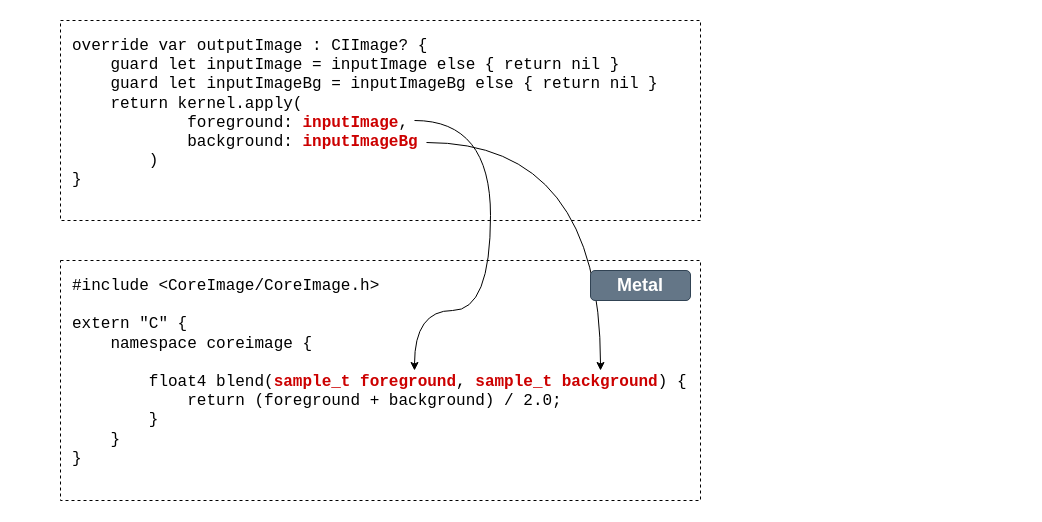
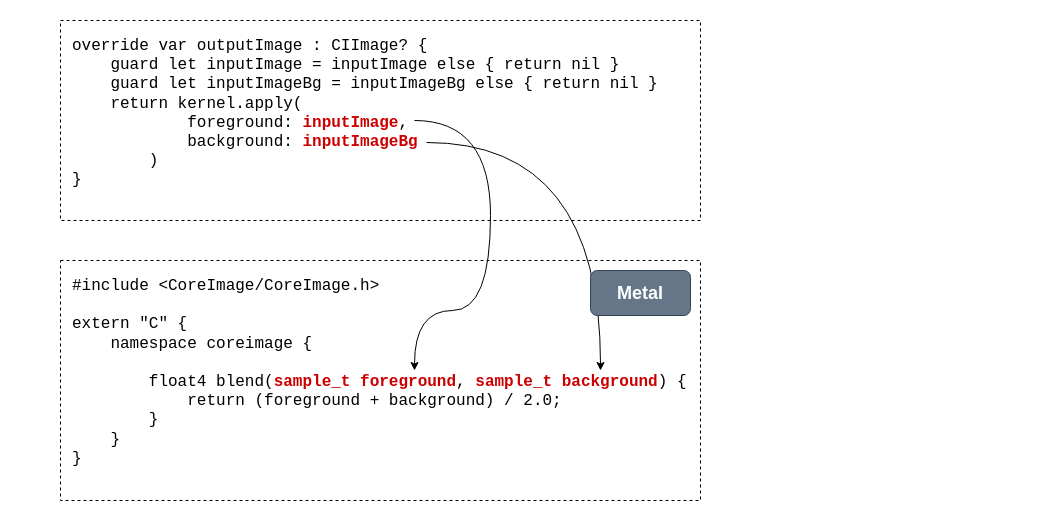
- <mxCell id="7" value="Metal" style="rounded=1;whiteSpace=wrap;html=1;fontStyle=1;fontSize=18;fillColor=#647687;fontColor=#ffffff;strokeColor=#314354;" vertex="1" parent="1"><mxGeometry x="590" y="270" width="100" height="30" as="geometry" /></mxCell>
+ <mxCell id="7" value="Metal" style="rounded=1;whiteSpace=wrap;html=1;fontStyle=1;fontSize=18;fillColor=#647687;fontColor=#ffffff;strokeColor=#314354;" vertex="1" parent="1"><mxGeometry x="590" y="270" width="100" height="45" as="geometry" /></mxCell>
